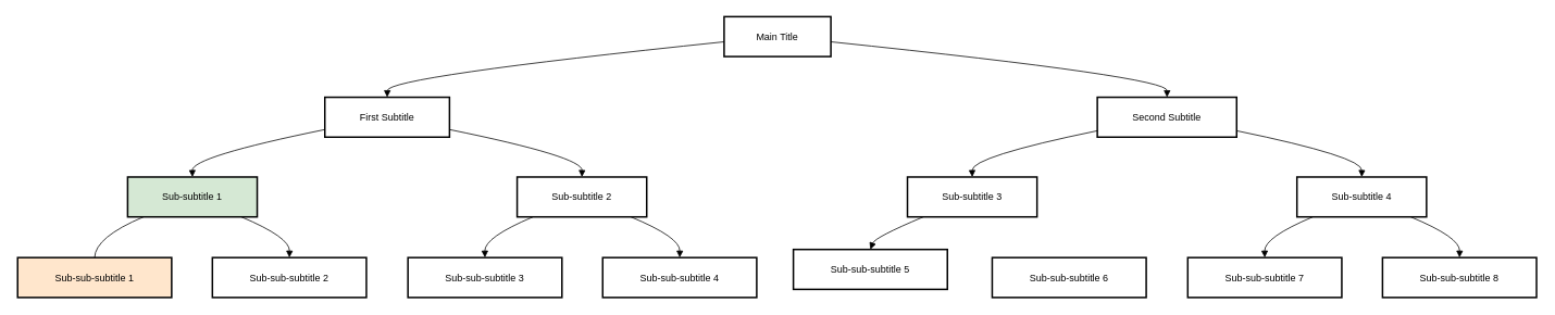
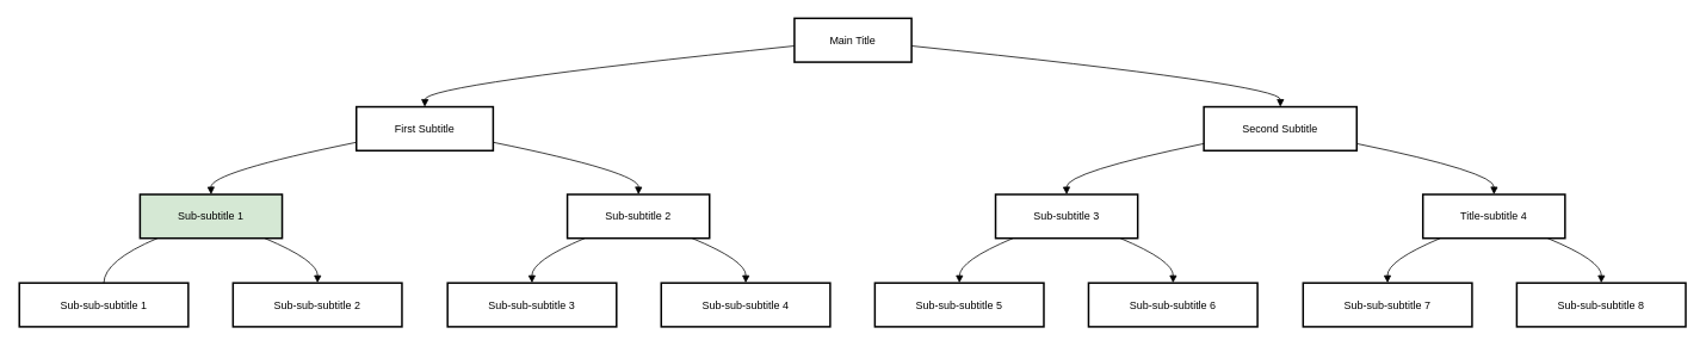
- <mxCell id="8" value="Sub-subtitle 4" style="whiteSpace=wrap;strokeWidth=2;" vertex="1" parent="1"><mxGeometry x="1590" y="217" width="159" height="49" as="geometry" /></mxCell>
+ <mxCell id="8" value="Title-subtitle 4" style="whiteSpace=wrap;strokeWidth=2;" vertex="1" parent="1"><mxGeometry x="1590" y="217" width="159" height="49" as="geometry" /></mxCell>
+ <mxCell id="28" value="" style="curved=1;startArrow=none;endArrow=block;exitX=0.87;exitY=0.99;entryX=0.5;entryY=-0.01;" edge="1" parent="1" source="7" target="14"><mxGeometry relative="1" as="geometry"><Array as="points"><mxPoint x="1311" y="291" /></Array></mxGeometry></mxCell>
- <mxCell id="13" value="Sub-sub-subtitle 5" style="whiteSpace=wrap;strokeWidth=2;" vertex="1" parent="1"><mxGeometry x="972" y="306" width="189" height="49" as="geometry" /></mxCell>
+ <mxCell id="13" value="Sub-sub-subtitle 5" style="whiteSpace=wrap;strokeWidth=2;" vertex="1" parent="1"><mxGeometry x="977" y="316" width="189" height="49" as="geometry" /></mxCell>
- <mxCell id="9" value="Sub-sub-subtitle 1" style="whiteSpace=wrap;strokeWidth=2;fillColor=#ffe6cc;" vertex="1" parent="1"><mxGeometry x="20" y="316" width="189" height="49" as="geometry" /></mxCell>
+ <mxCell id="9" value="Sub-sub-subtitle 1" style="whiteSpace=wrap;strokeWidth=2;" vertex="1" parent="1"><mxGeometry x="20" y="316" width="189" height="49" as="geometry" /></mxCell>
